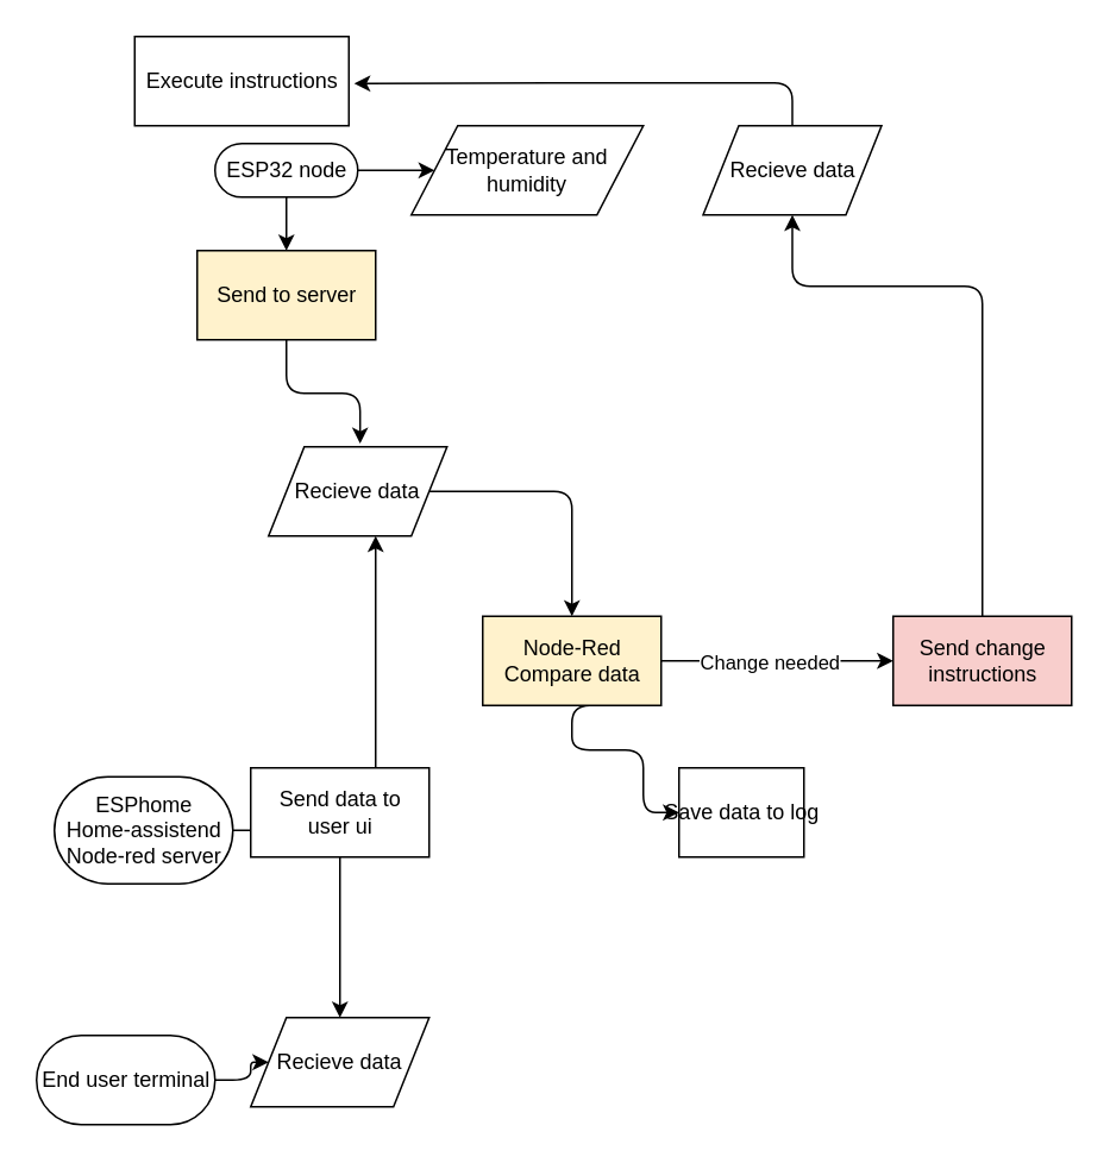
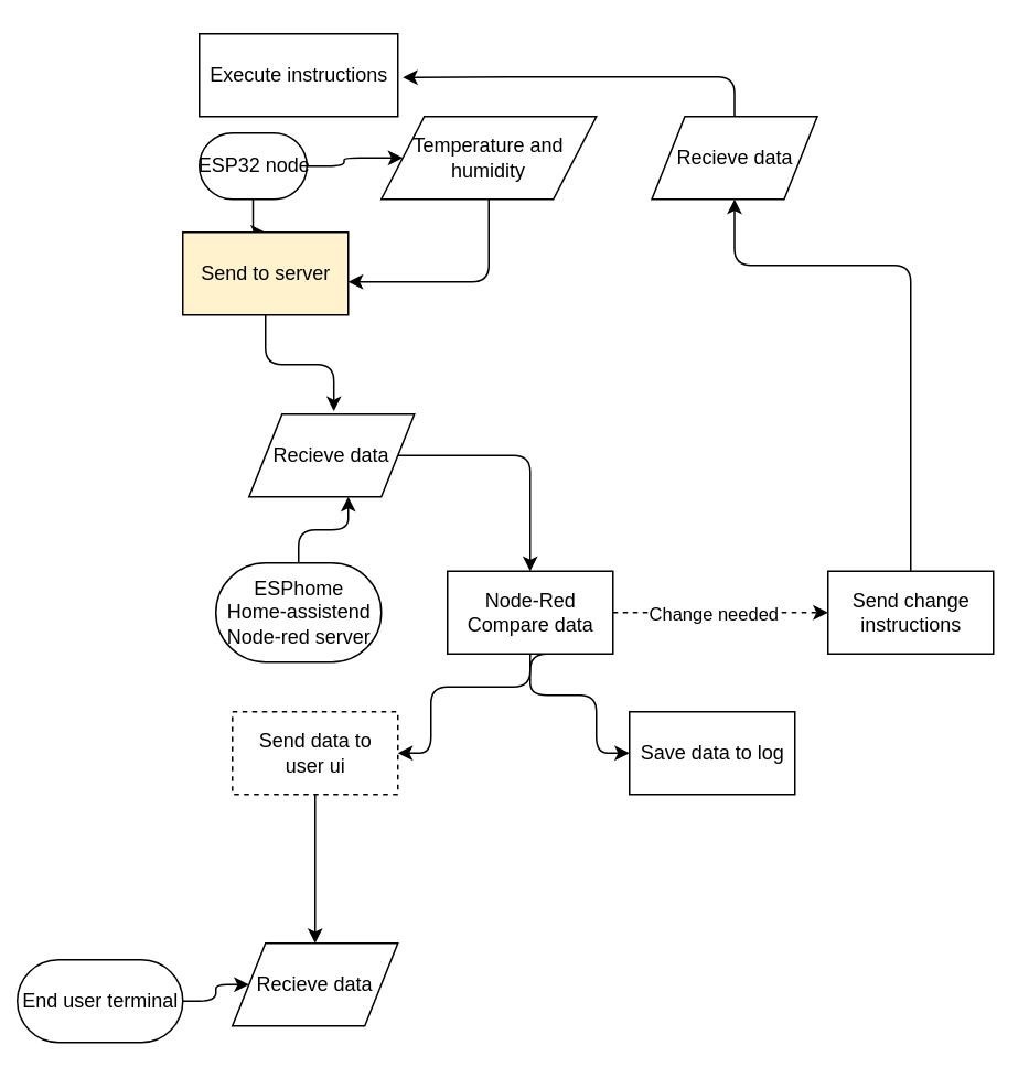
- <mxCell id="22" value="Execute instructions" style="html=1;dashed=0;whitespace=wrap;" vertex="1" parent="1"><mxGeometry x="75" y="20" width="120" height="50" as="geometry" /></mxCell>
+ <mxCell id="22" value="Execute instructions" style="html=1;dashed=0;whitespace=wrap;" vertex="1" parent="1"><mxGeometry x="120" y="20" width="120" height="50" as="geometry" /></mxCell>
- <mxCell id="4" value="ESP32 node" style="html=1;dashed=0;whitespace=wrap;shape=mxgraph.dfd.start;" vertex="1" parent="1"><mxGeometry x="120" y="80" width="80" height="30" as="geometry" /></mxCell>
+ <mxCell id="4" value="ESP32 node" style="html=1;dashed=0;whitespace=wrap;shape=mxgraph.dfd.start;" vertex="1" parent="1"><mxGeometry x="120" y="80" width="65" height="40" as="geometry" /></mxCell>
+ <mxCell id="5" style="edgeStyle=orthogonalEdgeStyle;orthogonalLoop=1;jettySize=auto;html=1;entryX=1;entryY=0.6;entryDx=0;entryDy=0;entryPerimeter=0;" edge="1" parent="1" source="6" target="8"><mxGeometry relative="1" as="geometry"><Array as="points"><mxPoint x="295" y="170" /></Array></mxGeometry></mxCell>
- <mxCell id="17" value="Node-Red&lt;br&gt;Compare data" style="html=1;dashed=0;whitespace=wrap;fillColor=#fff2cc;" vertex="1" parent="1"><mxGeometry x="270" y="345" width="100" height="50" as="geometry" /></mxCell>
+ <mxCell id="17" value="Node-Red&lt;br&gt;Compare data" style="html=1;dashed=0;whitespace=wrap;" vertex="1" parent="1"><mxGeometry x="270" y="345" width="100" height="50" as="geometry" /></mxCell>
- <mxCell id="13" style="edgeStyle=orthogonalEdgeStyle;orthogonalLoop=1;jettySize=auto;html=1;entryX=0;entryY=0.5;entryDx=0;entryDy=0;" edge="1" parent="1" source="17" target="19"><mxGeometry relative="1" as="geometry" /></mxCell>
+ <mxCell id="13" style="edgeStyle=orthogonalEdgeStyle;orthogonalLoop=1;jettySize=auto;html=1;entryX=0;entryY=0.5;entryDx=0;entryDy=0;dashed=1;" edge="1" parent="1" source="17" target="19"><mxGeometry relative="1" as="geometry" /></mxCell>
- <mxCell id="19" value="Send change&lt;br&gt;instructions" style="html=1;dashed=0;whitespace=wrap;fillColor=#f8cecc;" vertex="1" parent="1"><mxGeometry x="500" y="345" width="100" height="50" as="geometry" /></mxCell>
+ <mxCell id="19" value="Send change&lt;br&gt;instructions" style="html=1;dashed=0;whitespace=wrap;" vertex="1" parent="1"><mxGeometry x="500" y="345" width="100" height="50" as="geometry" /></mxCell>
+ <mxCell id="15" style="edgeStyle=orthogonalEdgeStyle;orthogonalLoop=1;jettySize=auto;html=1;entryX=1;entryY=0.5;entryDx=0;entryDy=0;" edge="1" parent="1" source="17" target="24"><mxGeometry relative="1" as="geometry"><Array as="points"><mxPoint x="320" y="415" /><mxPoint x="260" y="415" /><mxPoint x="260" y="455" /></Array></mxGeometry></mxCell>
- <mxCell id="24" value="Send data to &lt;br&gt;user ui" style="html=1;dashed=0;whitespace=wrap;" vertex="1" parent="1"><mxGeometry x="140" y="430" width="100" height="50" as="geometry" /></mxCell>
+ <mxCell id="24" value="Send data to &lt;br&gt;user ui" style="html=1;dashed=1;whitespace=wrap;" vertex="1" parent="1"><mxGeometry x="140" y="430" width="100" height="50" as="geometry" /></mxCell>
- <mxCell id="25" value="Save data to log" style="html=1;dashed=0;whitespace=wrap;" vertex="1" parent="1"><mxGeometry x="380" y="430" width="70" height="50" as="geometry" /></mxCell>
+ <mxCell id="25" value="Save data to log" style="html=1;dashed=0;whitespace=wrap;" vertex="1" parent="1"><mxGeometry x="380" y="430" width="100" height="50" as="geometry" /></mxCell>
- <mxCell id="10" value="ESPhome &lt;br&gt;Home-assistend &lt;br&gt;Node-red server" style="html=1;dashed=0;whitespace=wrap;shape=mxgraph.dfd.start;" vertex="1" parent="1"><mxGeometry x="30" y="435" width="100" height="60" as="geometry" /></mxCell>
+ <mxCell id="10" value="ESPhome &lt;br&gt;Home-assistend &lt;br&gt;Node-red server" style="html=1;dashed=0;whitespace=wrap;shape=mxgraph.dfd.start;" vertex="1" parent="1"><mxGeometry x="130" y="340" width="100" height="60" as="geometry" /></mxCell>
- <mxCell id="27" value="End user terminal" style="html=1;dashed=0;whitespace=wrap;shape=mxgraph.dfd.start;" vertex="1" parent="1"><mxGeometry x="20" y="580" width="100" height="50" as="geometry" /></mxCell>
+ <mxCell id="27" value="End user terminal" style="html=1;dashed=0;whitespace=wrap;shape=mxgraph.dfd.start;" vertex="1" parent="1"><mxGeometry x="10" y="580" width="100" height="50" as="geometry" /></mxCell>
